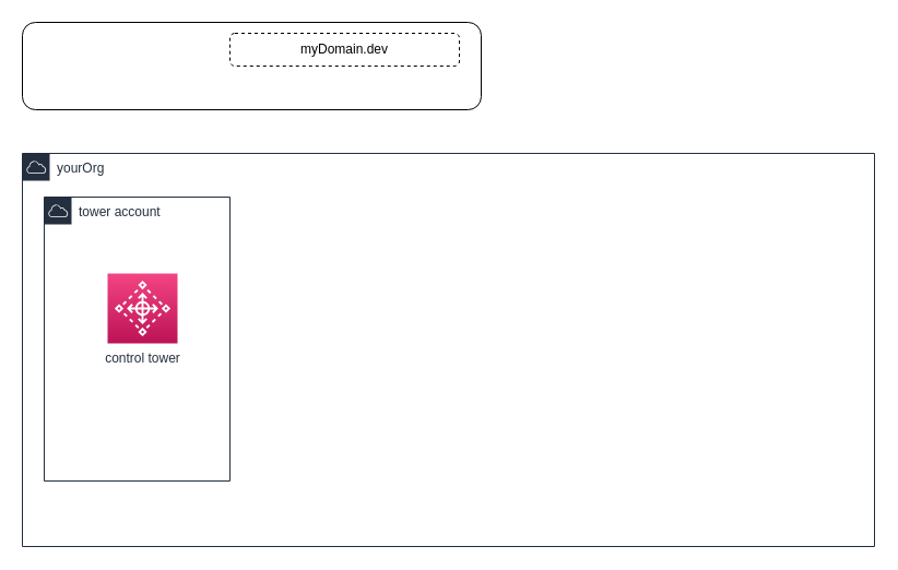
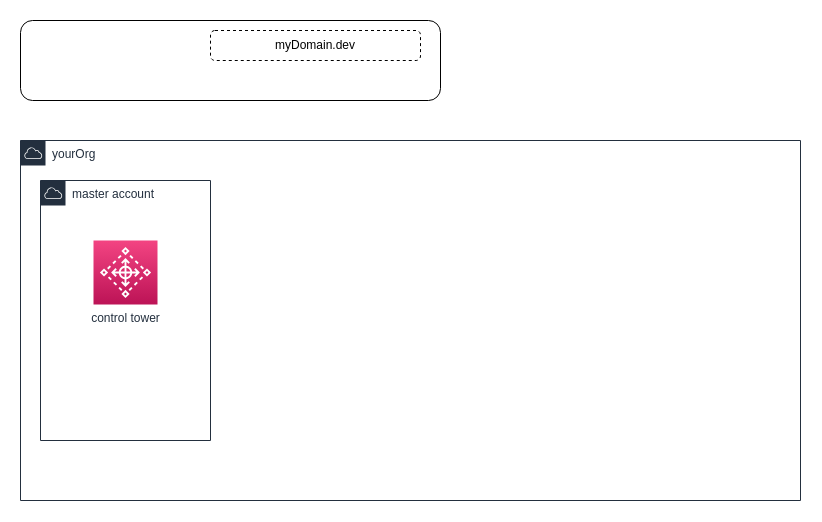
- <mxCell id="3" value="tower account" style="points=[[0,0],[0.25,0],[0.5,0],[0.75,0],[1,0],[1,0.25],[1,0.5],[1,0.75],[1,1],[0.75,1],[0.5,1],[0.25,1],[0,1],[0,0.75],[0,0.5],[0,0.25]];outlineConnect=0;gradientColor=none;html=1;whiteSpace=wrap;fontSize=12;fontStyle=0;container=1;pointerEvents=0;collapsible=0;recursiveResize=0;shape=mxgraph.aws4.group;grIcon=mxgraph.aws4.group_aws_cloud;strokeColor=#232F3E;fillColor=none;verticalAlign=top;align=left;spacingLeft=30;fontColor=#232F3E;dashed=0;" vertex="1" parent="2"><mxGeometry x="20" y="40" width="170" height="260" as="geometry" /></mxCell>
+ <mxCell id="3" value="master account" style="points=[[0,0],[0.25,0],[0.5,0],[0.75,0],[1,0],[1,0.25],[1,0.5],[1,0.75],[1,1],[0.75,1],[0.5,1],[0.25,1],[0,1],[0,0.75],[0,0.5],[0,0.25]];outlineConnect=0;gradientColor=none;html=1;whiteSpace=wrap;fontSize=12;fontStyle=0;container=1;pointerEvents=0;collapsible=0;recursiveResize=0;shape=mxgraph.aws4.group;grIcon=mxgraph.aws4.group_aws_cloud;strokeColor=#232F3E;fillColor=none;verticalAlign=top;align=left;spacingLeft=30;fontColor=#232F3E;dashed=0;" vertex="1" parent="2"><mxGeometry x="20" y="40" width="170" height="260" as="geometry" /></mxCell>
- <mxCell id="4" value="control tower" style="sketch=0;points=[[0,0,0],[0.25,0,0],[0.5,0,0],[0.75,0,0],[1,0,0],[0,1,0],[0.25,1,0],[0.5,1,0],[0.75,1,0],[1,1,0],[0,0.25,0],[0,0.5,0],[0,0.75,0],[1,0.25,0],[1,0.5,0],[1,0.75,0]];points=[[0,0,0],[0.25,0,0],[0.5,0,0],[0.75,0,0],[1,0,0],[0,1,0],[0.25,1,0],[0.5,1,0],[0.75,1,0],[1,1,0],[0,0.25,0],[0,0.5,0],[0,0.75,0],[1,0.25,0],[1,0.5,0],[1,0.75,0]];outlineConnect=0;fontColor=#232F3E;gradientColor=#F34482;gradientDirection=north;fillColor=#BC1356;strokeColor=#ffffff;dashed=0;verticalLabelPosition=bottom;verticalAlign=top;align=center;html=1;fontSize=12;fontStyle=0;aspect=fixed;shape=mxgraph.aws4.resourceIcon;resIcon=mxgraph.aws4.control_tower;shadow=0;" vertex="1" parent="3"><mxGeometry x="58" y="70" width="64" height="64" as="geometry" /></mxCell>
+ <mxCell id="4" value="control tower" style="sketch=0;points=[[0,0,0],[0.25,0,0],[0.5,0,0],[0.75,0,0],[1,0,0],[0,1,0],[0.25,1,0],[0.5,1,0],[0.75,1,0],[1,1,0],[0,0.25,0],[0,0.5,0],[0,0.75,0],[1,0.25,0],[1,0.5,0],[1,0.75,0]];points=[[0,0,0],[0.25,0,0],[0.5,0,0],[0.75,0,0],[1,0,0],[0,1,0],[0.25,1,0],[0.5,1,0],[0.75,1,0],[1,1,0],[0,0.25,0],[0,0.5,0],[0,0.75,0],[1,0.25,0],[1,0.5,0],[1,0.75,0]];outlineConnect=0;fontColor=#232F3E;gradientColor=#F34482;gradientDirection=north;fillColor=#BC1356;strokeColor=#ffffff;dashed=0;verticalLabelPosition=bottom;verticalAlign=top;align=center;html=1;fontSize=12;fontStyle=0;aspect=fixed;shape=mxgraph.aws4.resourceIcon;resIcon=mxgraph.aws4.control_tower;shadow=0;" vertex="1" parent="3"><mxGeometry x="53" y="60" width="64" height="64" as="geometry" /></mxCell>
